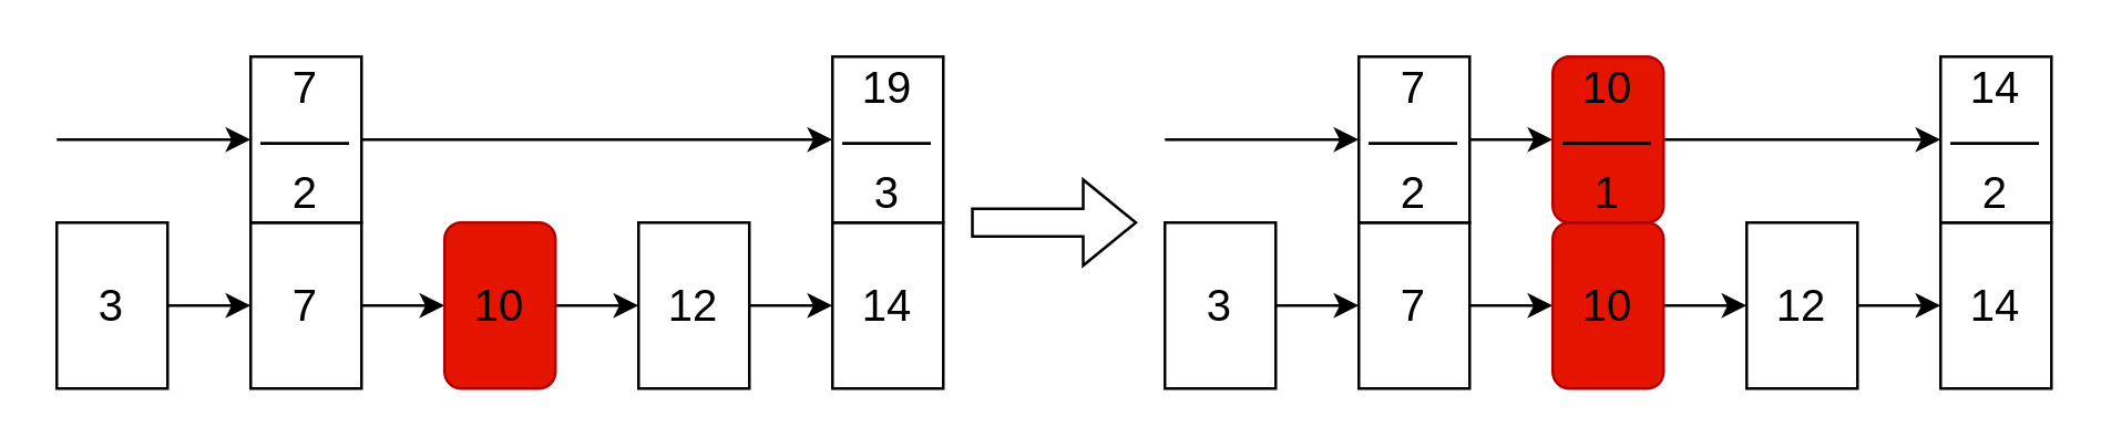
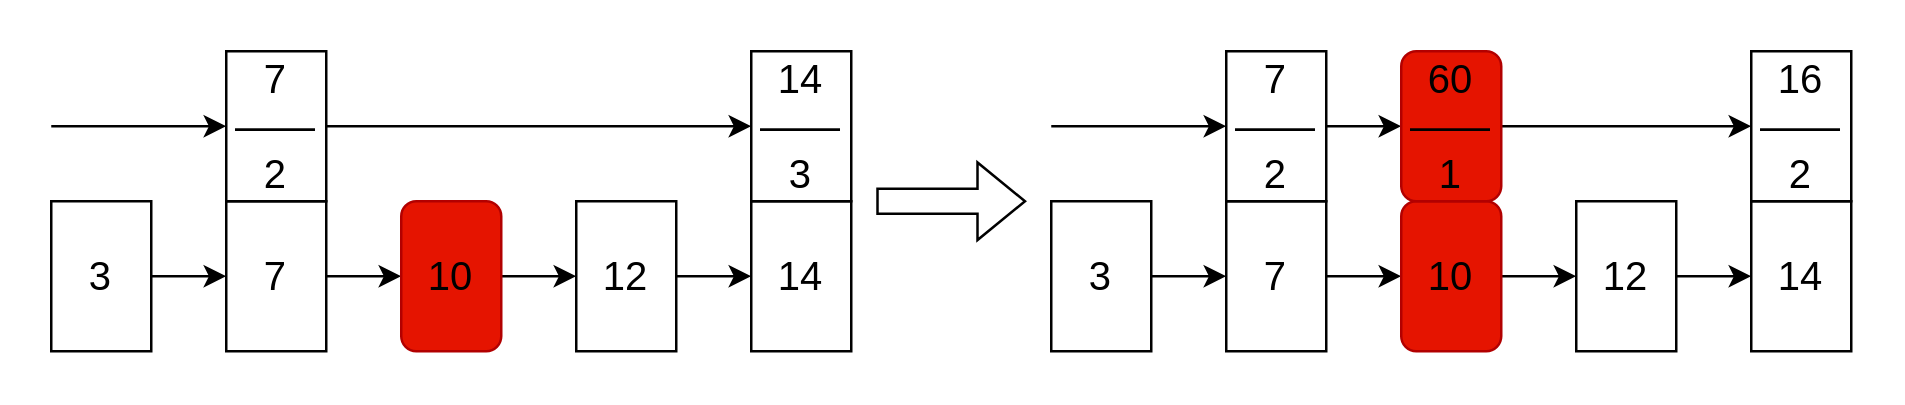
- <mxCell id="13" value="19&lt;br style=&quot;font-size: 16px;&quot;&gt;——&lt;br style=&quot;font-size: 16px;&quot;&gt;3" style="rounded=0;whiteSpace=wrap;html=1;fontSize=16;" vertex="1" parent="1"><mxGeometry x="300" y="20" width="40" height="60" as="geometry" /></mxCell>
+ <mxCell id="13" value="14&lt;br style=&quot;font-size: 16px;&quot;&gt;——&lt;br style=&quot;font-size: 16px;&quot;&gt;3" style="rounded=0;whiteSpace=wrap;html=1;fontSize=16;" vertex="1" parent="1"><mxGeometry x="300" y="20" width="40" height="60" as="geometry" /></mxCell>
- <mxCell id="29" value="10&lt;br style=&quot;font-size: 16px;&quot;&gt;——&lt;br style=&quot;font-size: 16px;&quot;&gt;1" style="rounded=1;whiteSpace=wrap;html=1;shadow=0;glass=0;fontSize=16;fillColor=#e51400;fontColor=#000000;strokeColor=#B20000;" vertex="1" parent="1"><mxGeometry x="560" y="20" width="40" height="60" as="geometry" /></mxCell>
+ <mxCell id="29" value="60&lt;br style=&quot;font-size: 16px;&quot;&gt;——&lt;br style=&quot;font-size: 16px;&quot;&gt;1" style="rounded=1;whiteSpace=wrap;html=1;shadow=0;glass=0;fontSize=16;fillColor=#e51400;fontColor=#000000;strokeColor=#B20000;" vertex="1" parent="1"><mxGeometry x="560" y="20" width="40" height="60" as="geometry" /></mxCell>
- <mxCell id="26" value="14&lt;br style=&quot;font-size: 16px;&quot;&gt;——&lt;br style=&quot;font-size: 16px;&quot;&gt;2" style="rounded=0;whiteSpace=wrap;html=1;fontSize=16;" vertex="1" parent="1"><mxGeometry x="700" y="20" width="40" height="60" as="geometry" /></mxCell>
+ <mxCell id="26" value="16&lt;br style=&quot;font-size: 16px;&quot;&gt;——&lt;br style=&quot;font-size: 16px;&quot;&gt;2" style="rounded=0;whiteSpace=wrap;html=1;fontSize=16;" vertex="1" parent="1"><mxGeometry x="700" y="20" width="40" height="60" as="geometry" /></mxCell>
